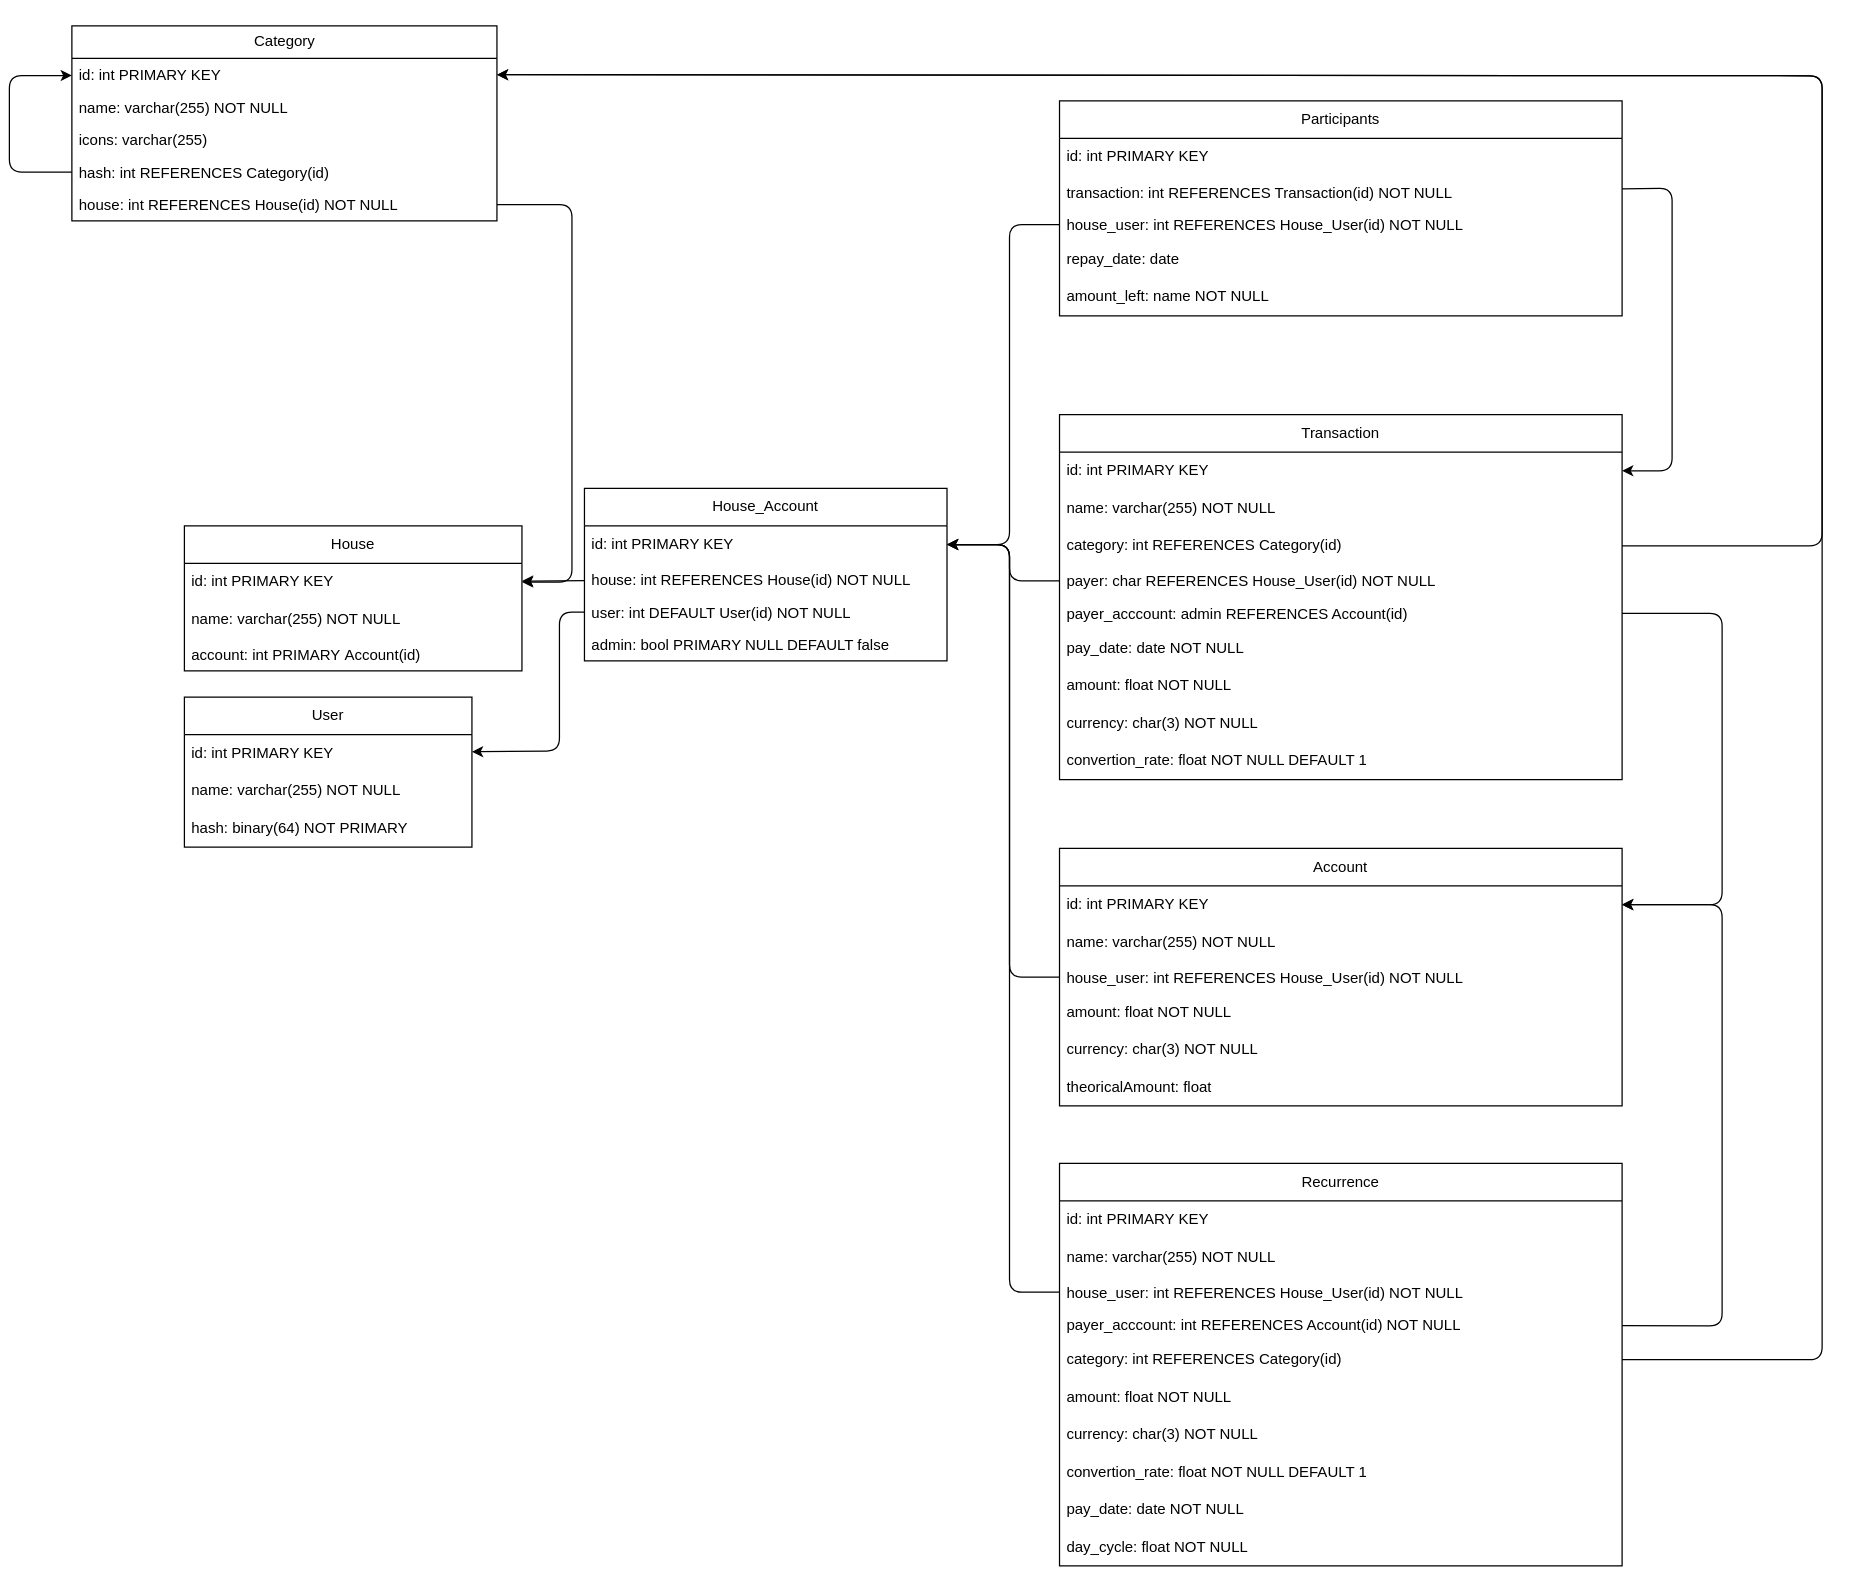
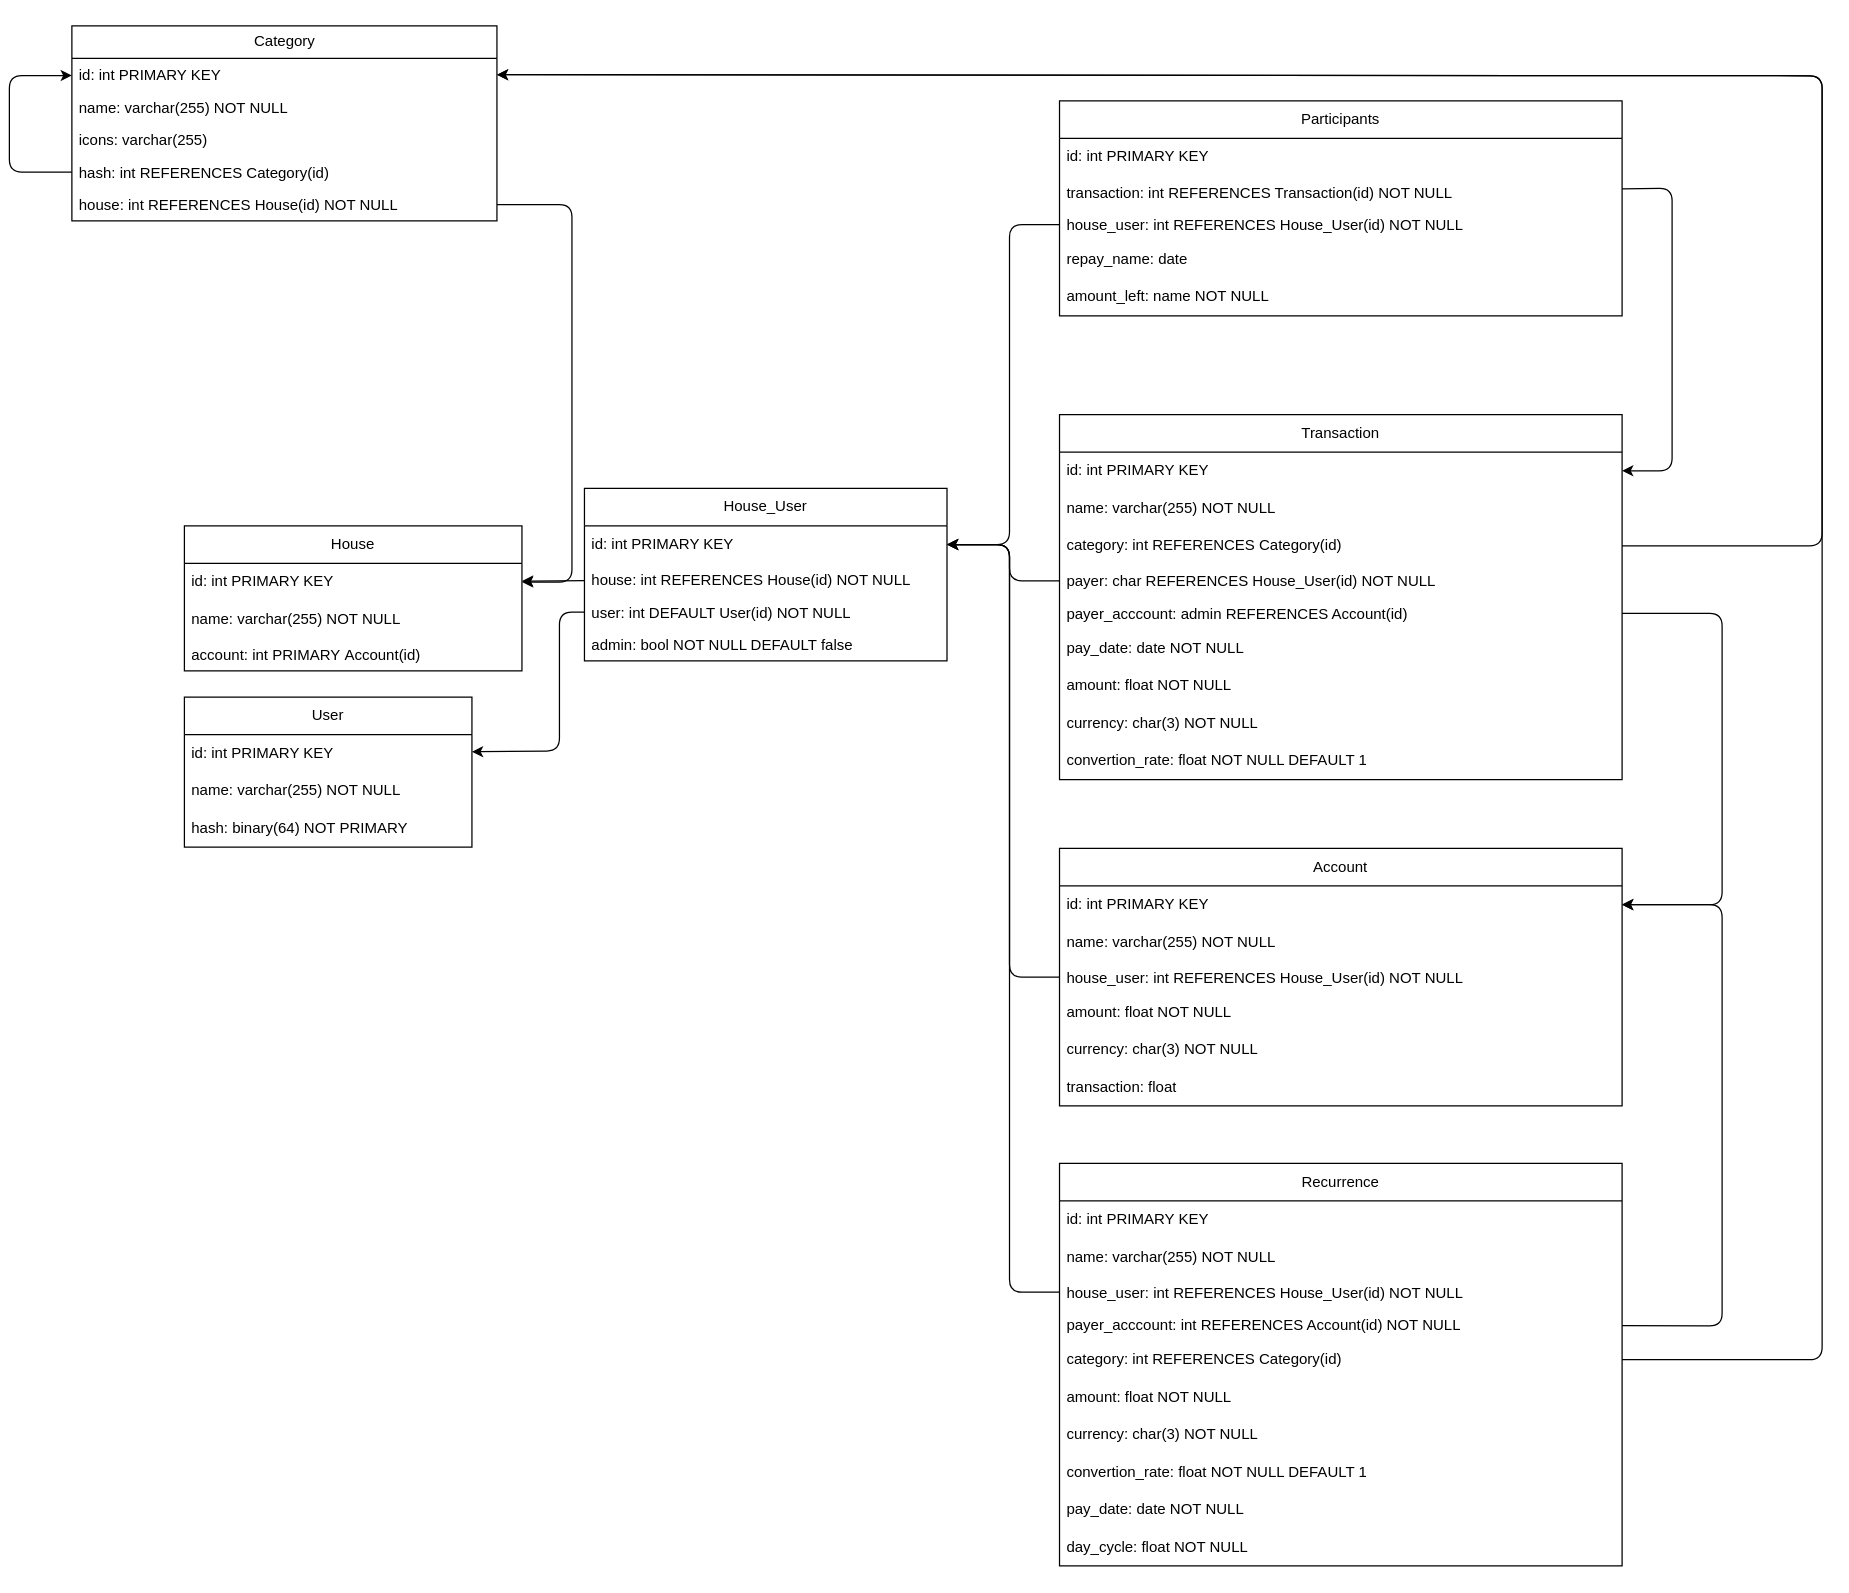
- <mxCell id="39" value="repay_date: date" style="text;strokeColor=none;fillColor=none;align=left;verticalAlign=middle;spacingLeft=4;spacingRight=4;overflow=hidden;points=[[0,0.5],[1,0.5]];portConstraint=eastwest;rotatable=0;whiteSpace=wrap;html=1;" parent="35" vertex="1"><mxGeometry y="112" width="450" height="30" as="geometry" /></mxCell>
+ <mxCell id="39" value="repay_name: date" style="text;strokeColor=none;fillColor=none;align=left;verticalAlign=middle;spacingLeft=4;spacingRight=4;overflow=hidden;points=[[0,0.5],[1,0.5]];portConstraint=eastwest;rotatable=0;whiteSpace=wrap;html=1;" parent="35" vertex="1"><mxGeometry y="112" width="450" height="30" as="geometry" /></mxCell>
- <mxCell id="17" value="House_Account" style="swimlane;fontStyle=0;childLayout=stackLayout;horizontal=1;startSize=30;horizontalStack=0;resizeParent=1;resizeParentMax=0;resizeLast=0;collapsible=1;marginBottom=0;whiteSpace=wrap;html=1;" parent="1" vertex="1"><mxGeometry x="430" y="390" width="290" height="138" as="geometry" /></mxCell>
+ <mxCell id="17" value="House_User" style="swimlane;fontStyle=0;childLayout=stackLayout;horizontal=1;startSize=30;horizontalStack=0;resizeParent=1;resizeParentMax=0;resizeLast=0;collapsible=1;marginBottom=0;whiteSpace=wrap;html=1;" parent="1" vertex="1"><mxGeometry x="430" y="390" width="290" height="138" as="geometry" /></mxCell>
- <mxCell id="21" value="admin: bool PRIMARY NULL DEFAULT false" style="text;strokeColor=none;fillColor=none;align=left;verticalAlign=top;spacingLeft=4;spacingRight=4;overflow=hidden;rotatable=0;points=[[0,0.5],[1,0.5]];portConstraint=eastwest;whiteSpace=wrap;html=1;" parent="17" vertex="1"><mxGeometry y="112" width="290" height="26" as="geometry" /></mxCell>
+ <mxCell id="21" value="admin: bool NOT NULL DEFAULT false" style="text;strokeColor=none;fillColor=none;align=left;verticalAlign=top;spacingLeft=4;spacingRight=4;overflow=hidden;rotatable=0;points=[[0,0.5],[1,0.5]];portConstraint=eastwest;whiteSpace=wrap;html=1;" parent="17" vertex="1"><mxGeometry y="112" width="290" height="26" as="geometry" /></mxCell>
- <mxCell id="48" value="theoricalAmount: float" style="text;strokeColor=none;fillColor=none;align=left;verticalAlign=middle;spacingLeft=4;spacingRight=4;overflow=hidden;points=[[0,0.5],[1,0.5]];portConstraint=eastwest;rotatable=0;whiteSpace=wrap;html=1;" parent="42" vertex="1"><mxGeometry y="176" width="450" height="30" as="geometry" /></mxCell>
+ <mxCell id="48" value="transaction: float" style="text;strokeColor=none;fillColor=none;align=left;verticalAlign=middle;spacingLeft=4;spacingRight=4;overflow=hidden;points=[[0,0.5],[1,0.5]];portConstraint=eastwest;rotatable=0;whiteSpace=wrap;html=1;" parent="42" vertex="1"><mxGeometry y="176" width="450" height="30" as="geometry" /></mxCell>
